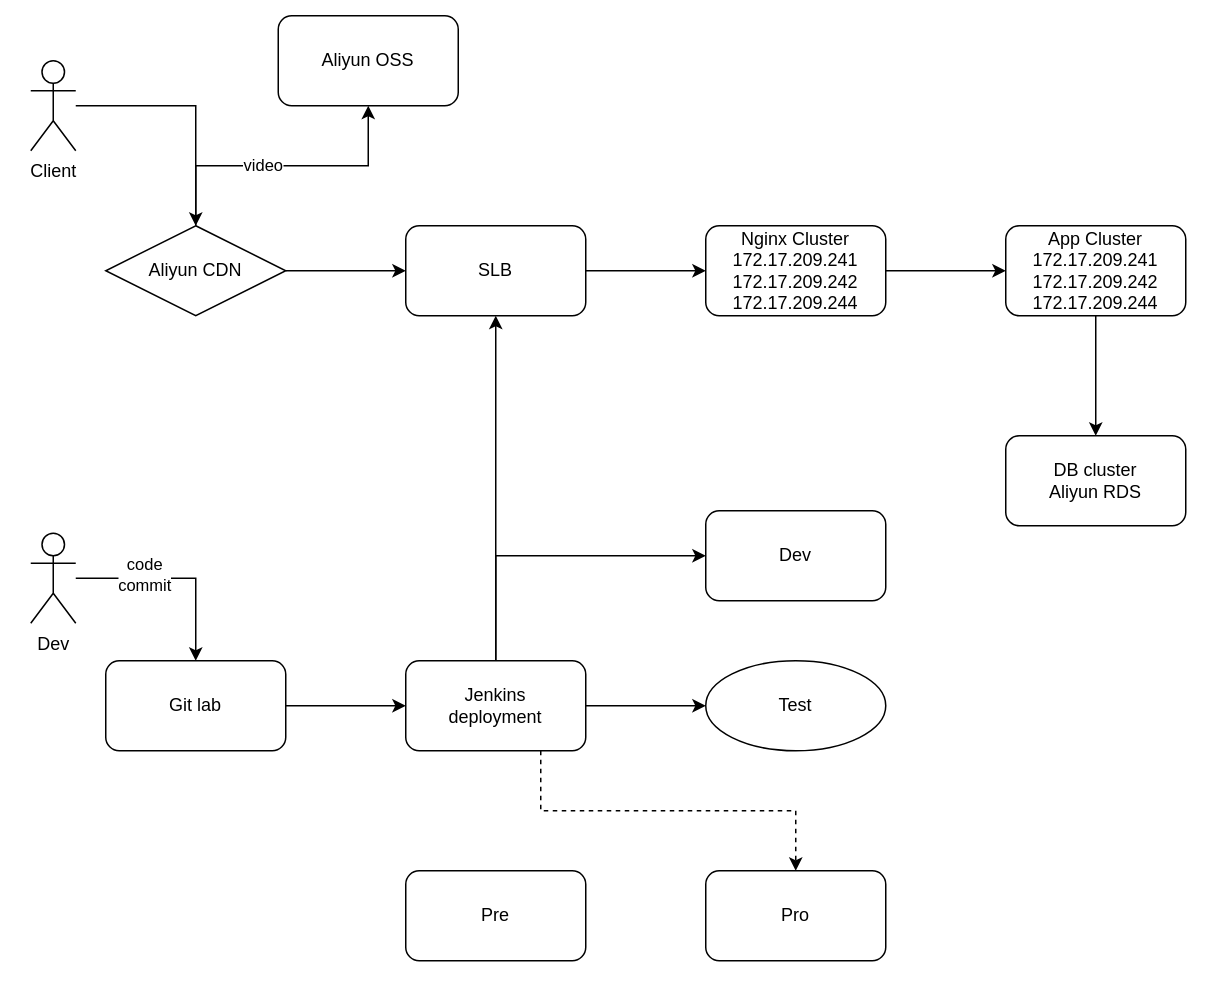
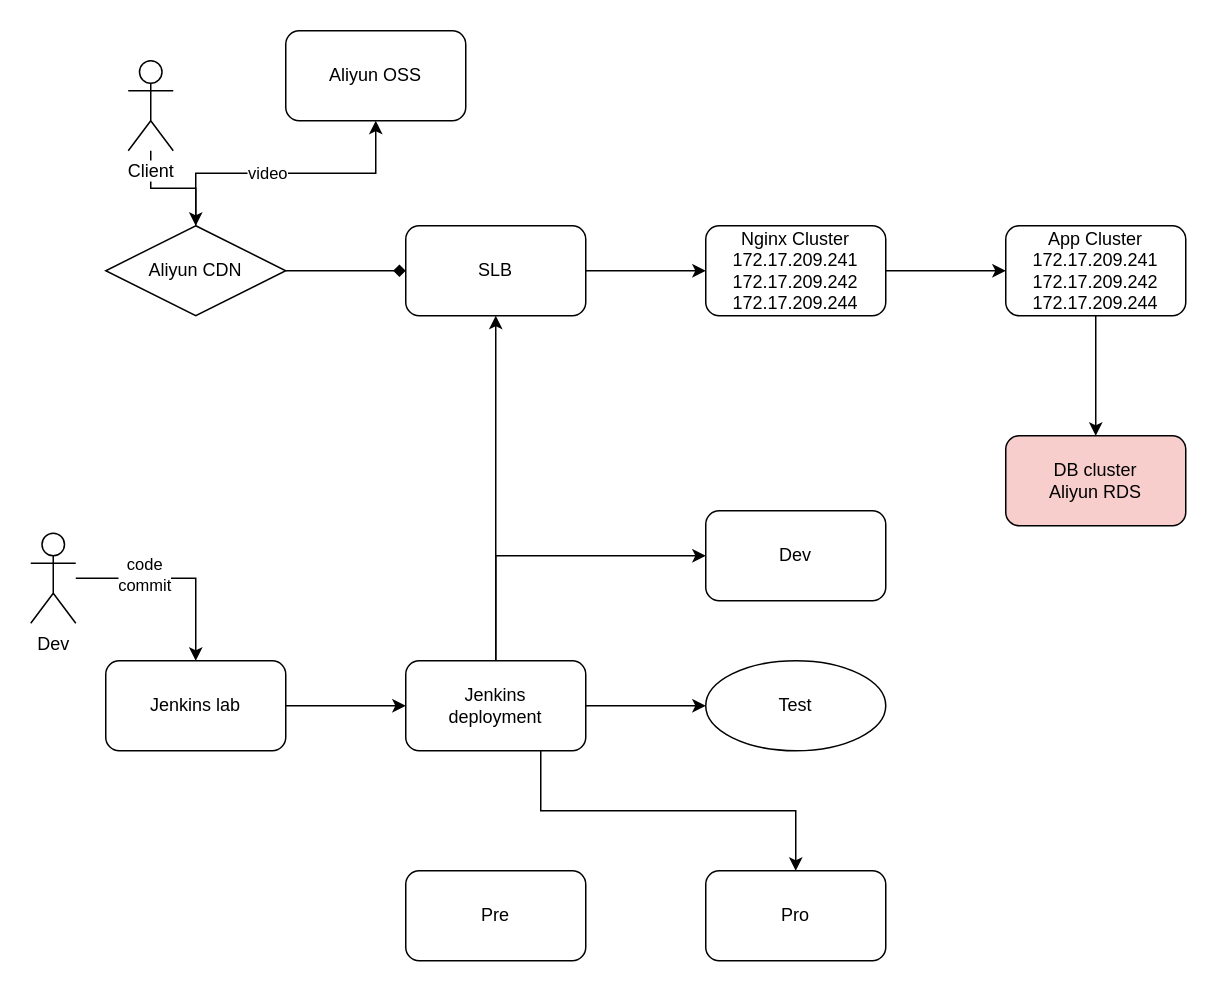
- <mxCell id="8" value="Aliyun OSS" style="rounded=1;whiteSpace=wrap;html=1;" vertex="1" parent="1"><mxGeometry x="185" y="10" width="120" height="60" as="geometry" /></mxCell>
+ <mxCell id="8" value="Aliyun OSS" style="rounded=1;whiteSpace=wrap;html=1;" vertex="1" parent="1"><mxGeometry x="190" y="20" width="120" height="60" as="geometry" /></mxCell>
- <mxCell id="3" value="Client" style="shape=umlActor;verticalLabelPosition=bottom;labelBackgroundColor=#ffffff;verticalAlign=top;html=1;outlineConnect=0;" vertex="1" parent="1"><mxGeometry x="20" y="40" width="30" height="60" as="geometry" /></mxCell>
+ <mxCell id="3" value="Client" style="shape=umlActor;verticalLabelPosition=bottom;labelBackgroundColor=#ffffff;verticalAlign=top;html=1;outlineConnect=0;" vertex="1" parent="1"><mxGeometry x="85" y="40" width="30" height="60" as="geometry" /></mxCell>
- <mxCell id="4" value="" style="edgeStyle=orthogonalEdgeStyle;rounded=0;orthogonalLoop=1;jettySize=auto;html=1;" edge="1" parent="1" source="7" target="10"><mxGeometry relative="1" as="geometry" /></mxCell>
+ <mxCell id="4" value="" style="edgeStyle=orthogonalEdgeStyle;rounded=0;orthogonalLoop=1;jettySize=auto;html=1;endArrow=diamond;" edge="1" parent="1" source="7" target="10"><mxGeometry relative="1" as="geometry" /></mxCell>
- <mxCell id="15" value="DB cluster&lt;br&gt;Aliyun RDS" style="rounded=1;whiteSpace=wrap;html=1;" vertex="1" parent="1"><mxGeometry x="670" y="290" width="120" height="60" as="geometry" /></mxCell>
+ <mxCell id="15" value="DB cluster&lt;br&gt;Aliyun RDS" style="rounded=1;whiteSpace=wrap;html=1;fillColor=#f8cecc;" vertex="1" parent="1"><mxGeometry x="670" y="290" width="120" height="60" as="geometry" /></mxCell>
- <mxCell id="20" value="Git lab" style="rounded=1;whiteSpace=wrap;html=1;" vertex="1" parent="1"><mxGeometry x="70" y="440" width="120" height="60" as="geometry" /></mxCell>
+ <mxCell id="20" value="Jenkins lab" style="rounded=1;whiteSpace=wrap;html=1;" vertex="1" parent="1"><mxGeometry x="70" y="440" width="120" height="60" as="geometry" /></mxCell>
- <mxCell id="24" style="edgeStyle=orthogonalEdgeStyle;rounded=0;orthogonalLoop=1;jettySize=auto;html=1;exitX=0.75;exitY=1;exitDx=0;exitDy=0;entryX=0.5;entryY=0;entryDx=0;entryDy=0;dashed=1;" edge="1" parent="1" source="25" target="27"><mxGeometry relative="1" as="geometry" /></mxCell>
+ <mxCell id="24" style="edgeStyle=orthogonalEdgeStyle;rounded=0;orthogonalLoop=1;jettySize=auto;html=1;exitX=0.75;exitY=1;exitDx=0;exitDy=0;entryX=0.5;entryY=0;entryDx=0;entryDy=0;" edge="1" parent="1" source="25" target="27"><mxGeometry relative="1" as="geometry" /></mxCell>
